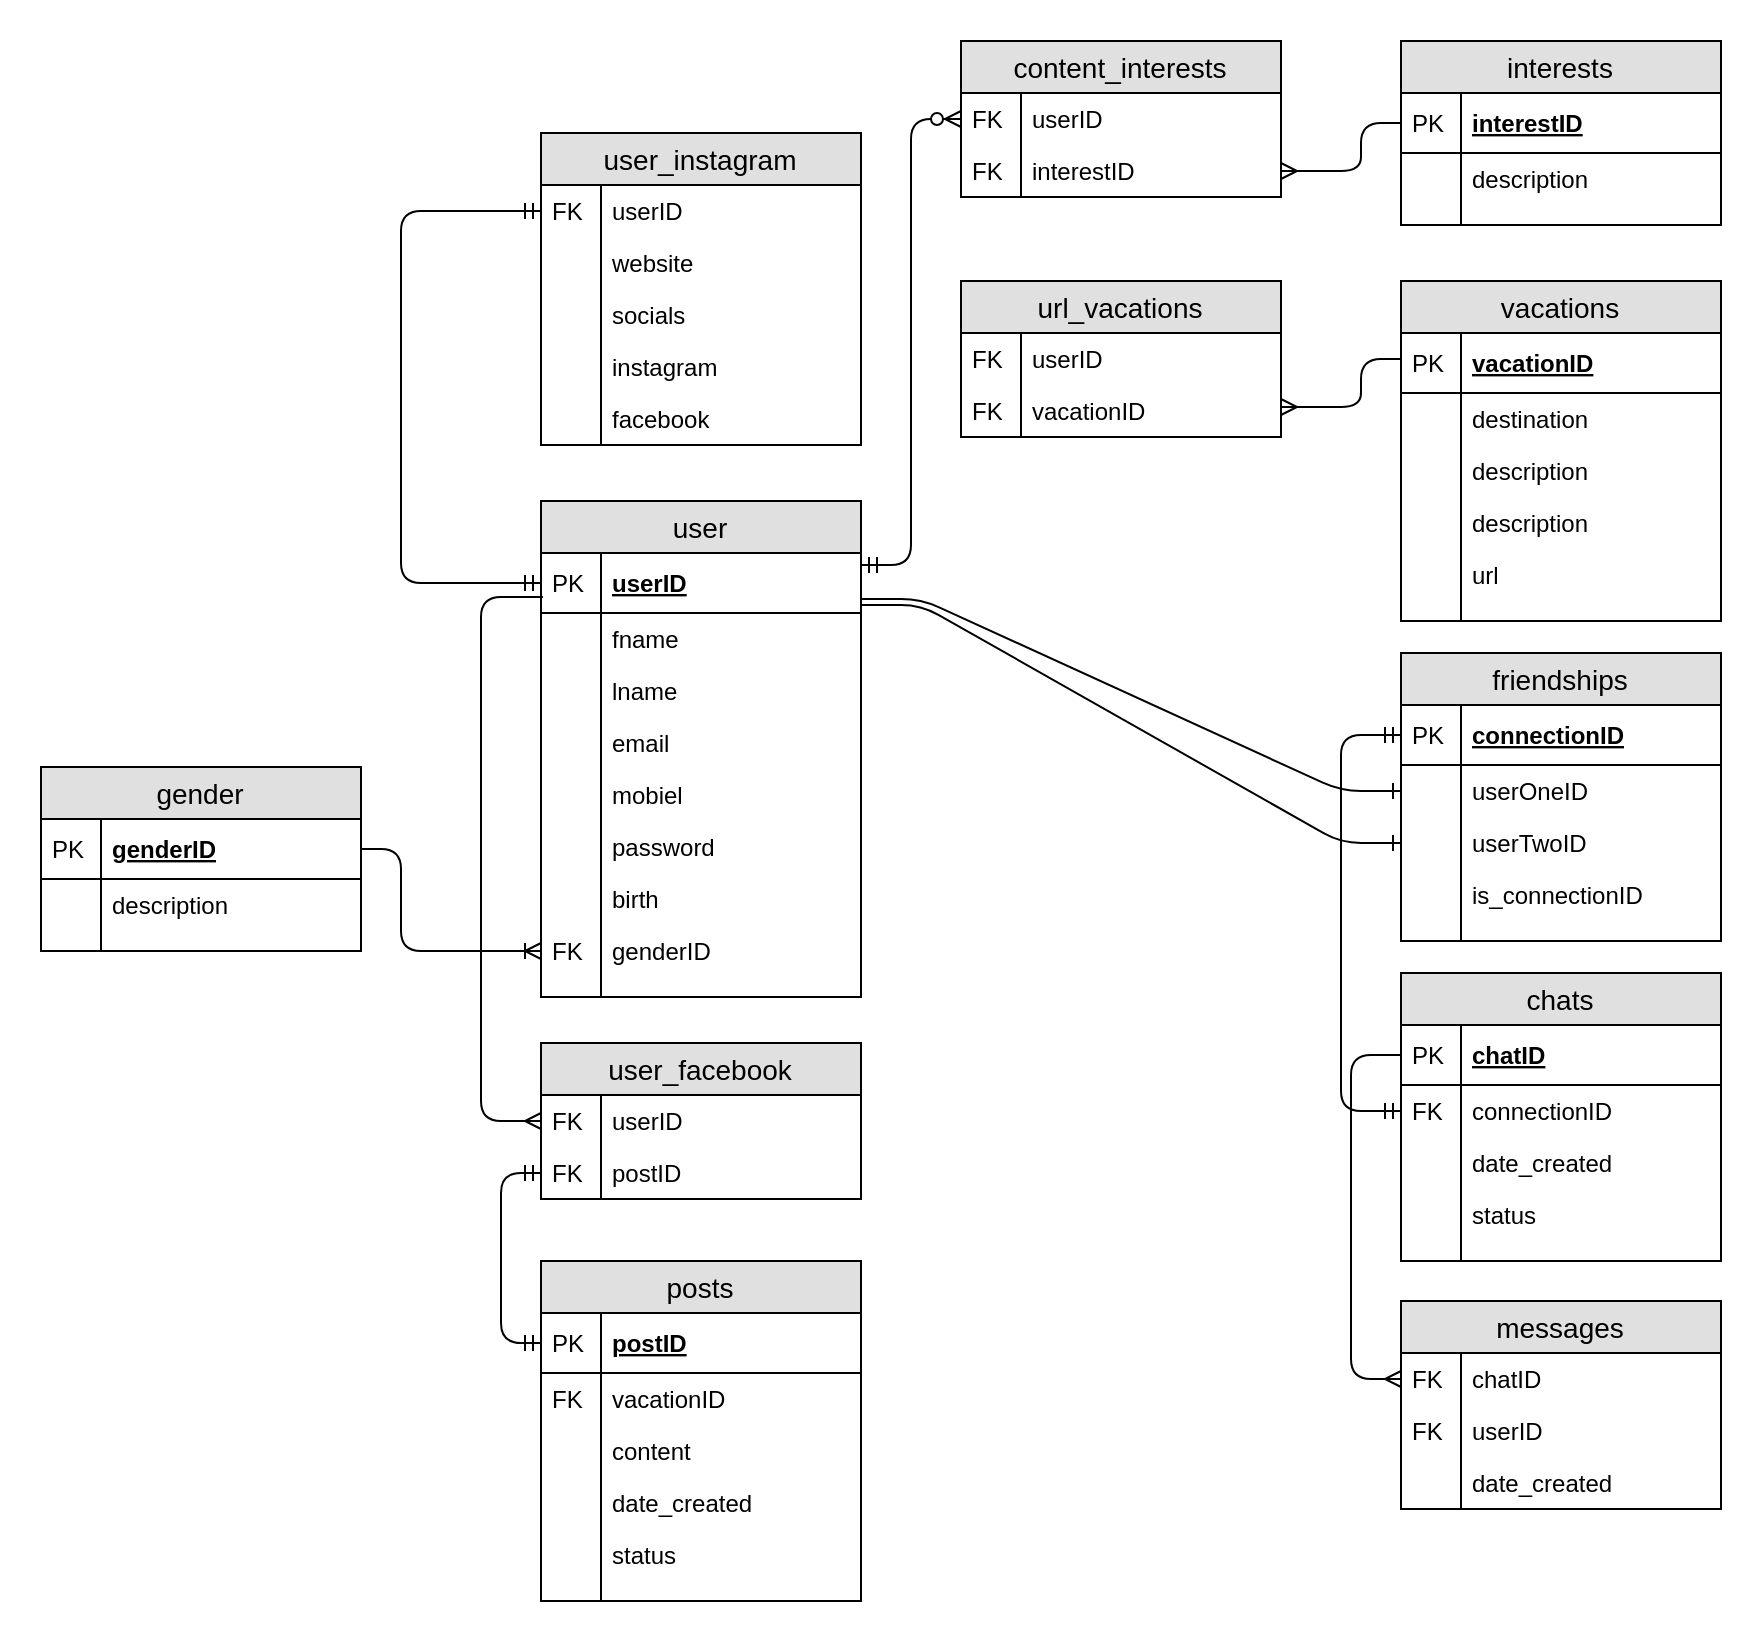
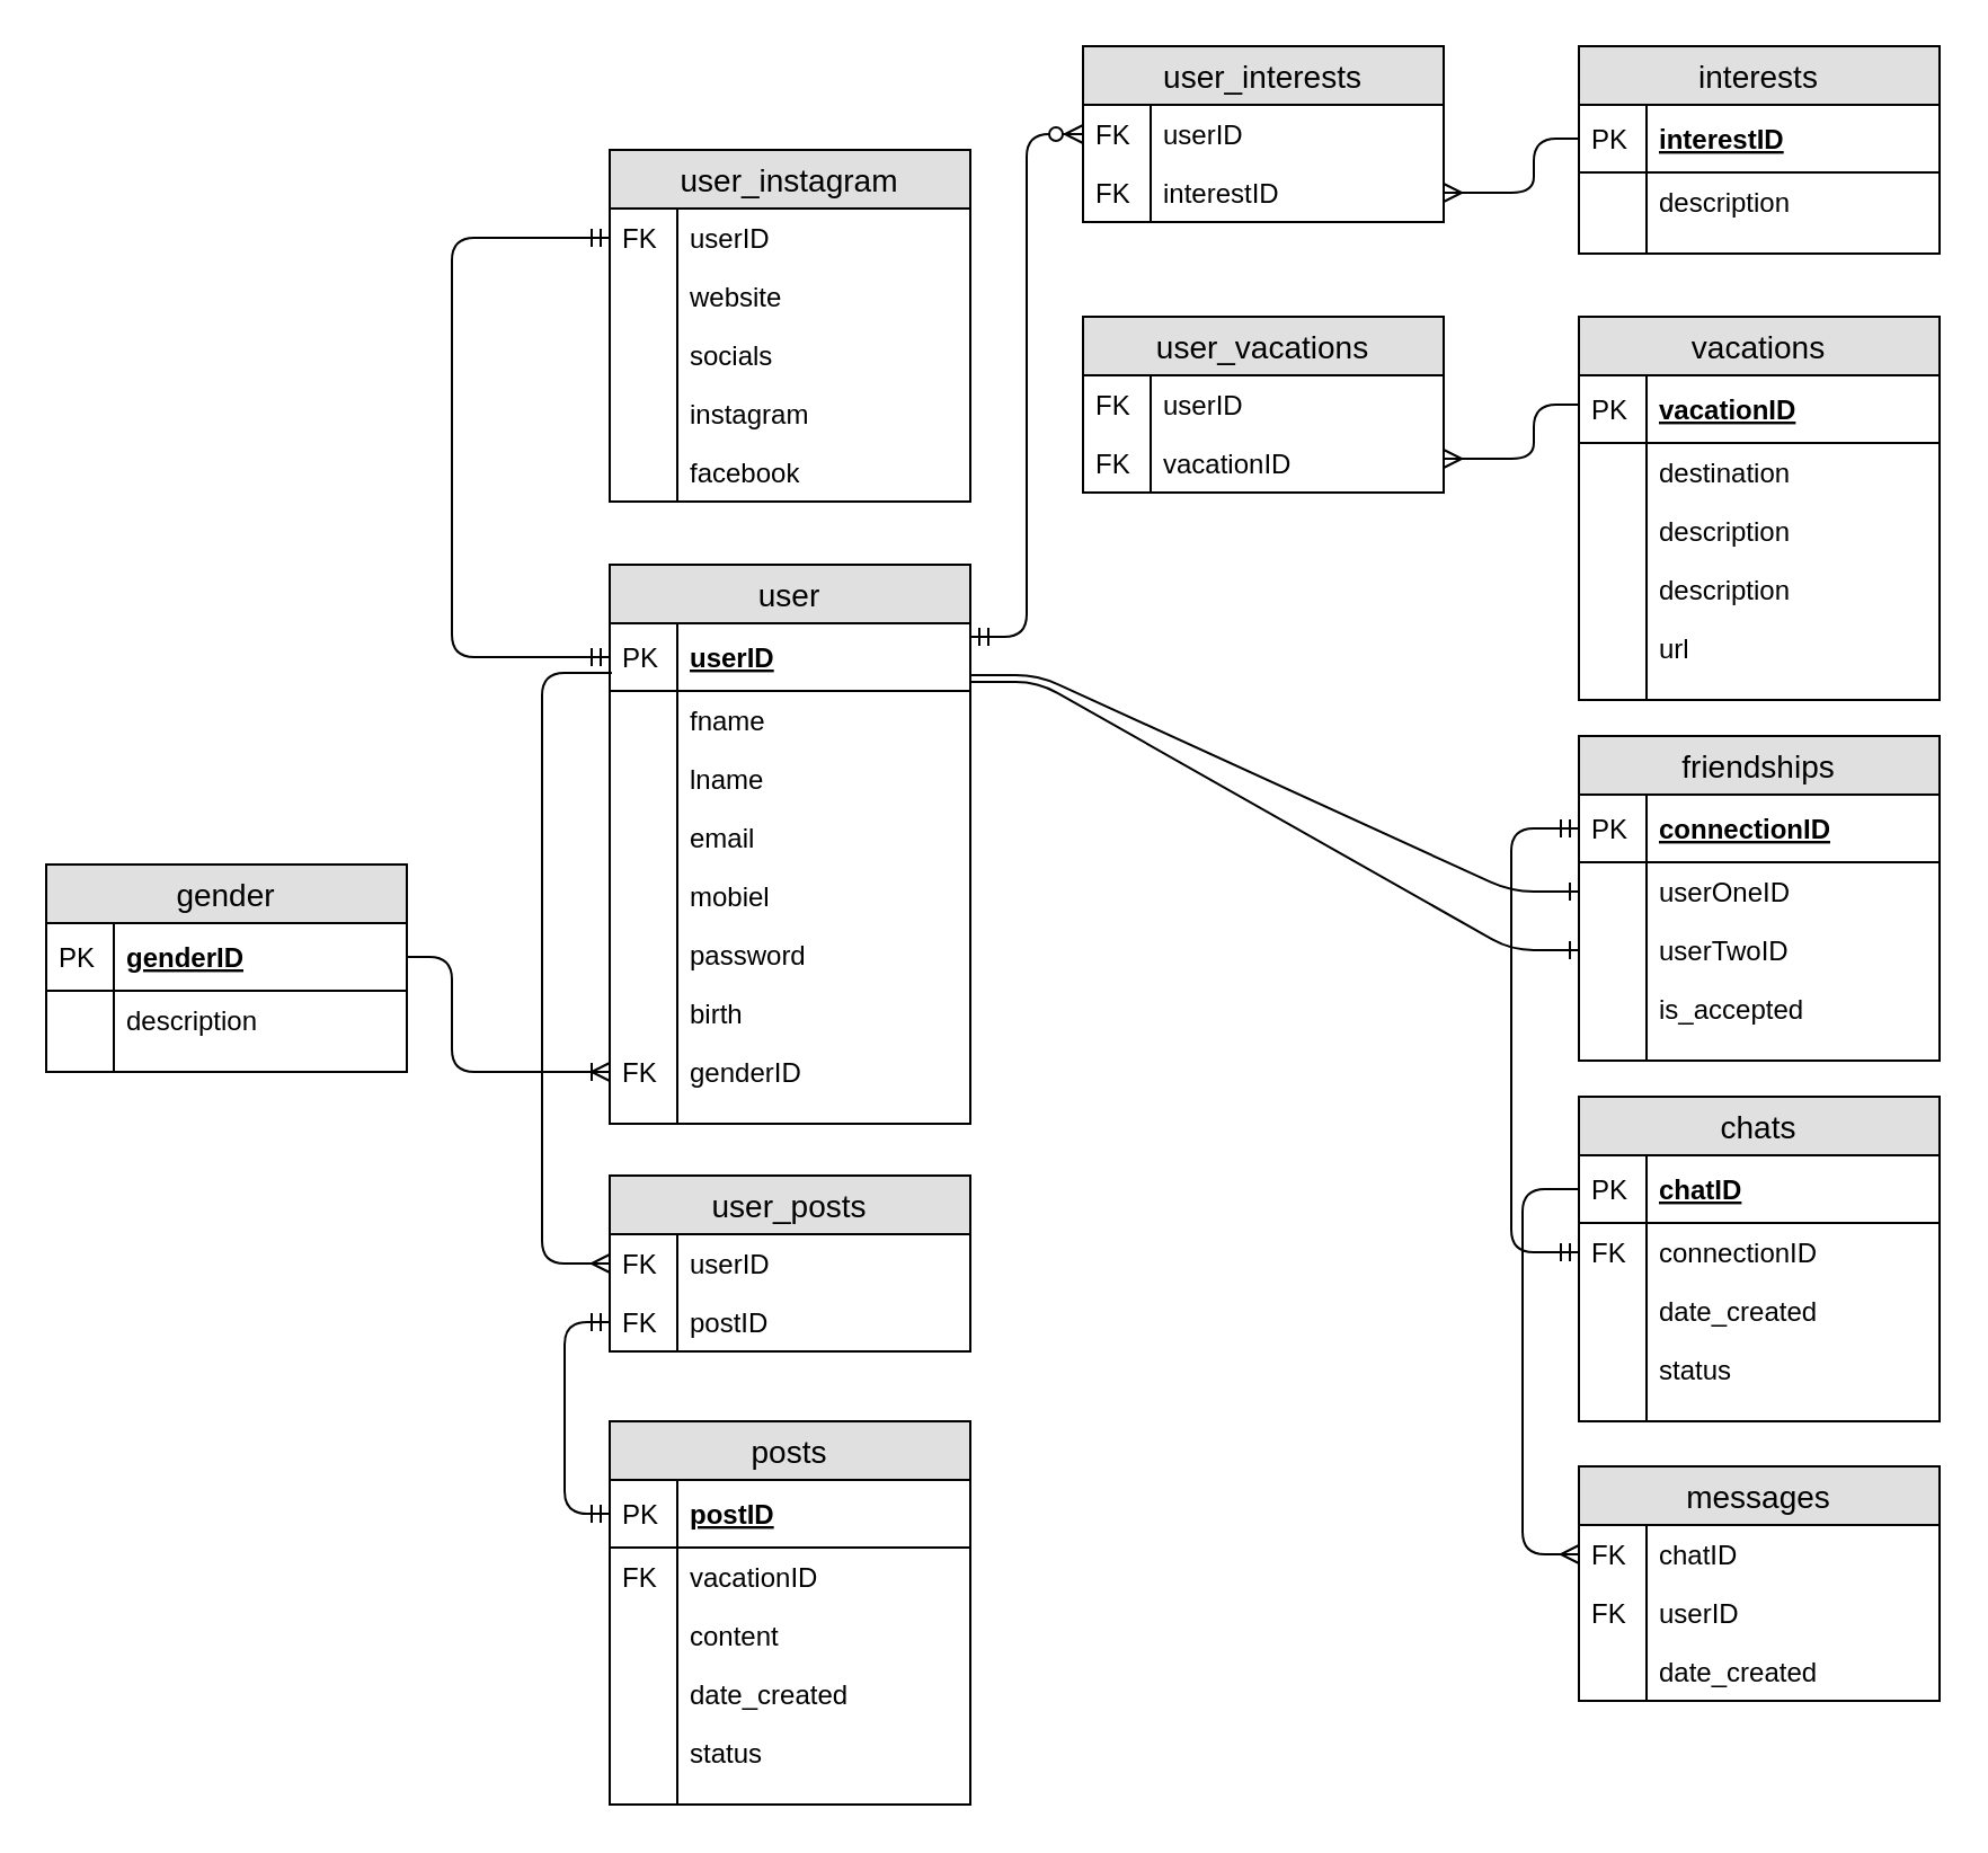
- <mxCell id="66" value="content_interests" style="swimlane;fontStyle=0;childLayout=stackLayout;horizontal=1;startSize=26;fillColor=#e0e0e0;horizontalStack=0;resizeParent=1;resizeParentMax=0;resizeLast=0;collapsible=1;marginBottom=0;swimlaneFillColor=#ffffff;align=center;fontSize=14;" parent="1" vertex="1"><mxGeometry x="480" y="20" width="160" height="78" as="geometry" /></mxCell>
+ <mxCell id="66" value="user_interests" style="swimlane;fontStyle=0;childLayout=stackLayout;horizontal=1;startSize=26;fillColor=#e0e0e0;horizontalStack=0;resizeParent=1;resizeParentMax=0;resizeLast=0;collapsible=1;marginBottom=0;swimlaneFillColor=#ffffff;align=center;fontSize=14;" parent="1" vertex="1"><mxGeometry x="480" y="20" width="160" height="78" as="geometry" /></mxCell>
- <mxCell id="71" value="url_vacations" style="swimlane;fontStyle=0;childLayout=stackLayout;horizontal=1;startSize=26;fillColor=#e0e0e0;horizontalStack=0;resizeParent=1;resizeParentMax=0;resizeLast=0;collapsible=1;marginBottom=0;swimlaneFillColor=#ffffff;align=center;fontSize=14;" parent="1" vertex="1"><mxGeometry x="480" y="140" width="160" height="78" as="geometry" /></mxCell>
+ <mxCell id="71" value="user_vacations" style="swimlane;fontStyle=0;childLayout=stackLayout;horizontal=1;startSize=26;fillColor=#e0e0e0;horizontalStack=0;resizeParent=1;resizeParentMax=0;resizeLast=0;collapsible=1;marginBottom=0;swimlaneFillColor=#ffffff;align=center;fontSize=14;" parent="1" vertex="1"><mxGeometry x="480" y="140" width="160" height="78" as="geometry" /></mxCell>
- <mxCell id="120" value="is_connectionID" style="shape=partialRectangle;top=0;left=0;right=0;bottom=0;align=left;verticalAlign=top;fillColor=none;spacingLeft=34;spacingRight=4;overflow=hidden;rotatable=0;points=[[0,0.5],[1,0.5]];portConstraint=eastwest;dropTarget=0;fontSize=12;" vertex="1" parent="113"><mxGeometry y="108" width="160" height="26" as="geometry" /></mxCell>
+ <mxCell id="120" value="is_accepted" style="shape=partialRectangle;top=0;left=0;right=0;bottom=0;align=left;verticalAlign=top;fillColor=none;spacingLeft=34;spacingRight=4;overflow=hidden;rotatable=0;points=[[0,0.5],[1,0.5]];portConstraint=eastwest;dropTarget=0;fontSize=12;" vertex="1" parent="113"><mxGeometry y="108" width="160" height="26" as="geometry" /></mxCell>
- <mxCell id="34" value="user_facebook" style="swimlane;fontStyle=0;childLayout=stackLayout;horizontal=1;startSize=26;fillColor=#e0e0e0;horizontalStack=0;resizeParent=1;resizeParentMax=0;resizeLast=0;collapsible=1;marginBottom=0;swimlaneFillColor=#ffffff;align=center;fontSize=14;" parent="1" vertex="1"><mxGeometry x="270" y="521" width="160" height="78" as="geometry" /></mxCell>
+ <mxCell id="34" value="user_posts" style="swimlane;fontStyle=0;childLayout=stackLayout;horizontal=1;startSize=26;fillColor=#e0e0e0;horizontalStack=0;resizeParent=1;resizeParentMax=0;resizeLast=0;collapsible=1;marginBottom=0;swimlaneFillColor=#ffffff;align=center;fontSize=14;" parent="1" vertex="1"><mxGeometry x="270" y="521" width="160" height="78" as="geometry" /></mxCell>
